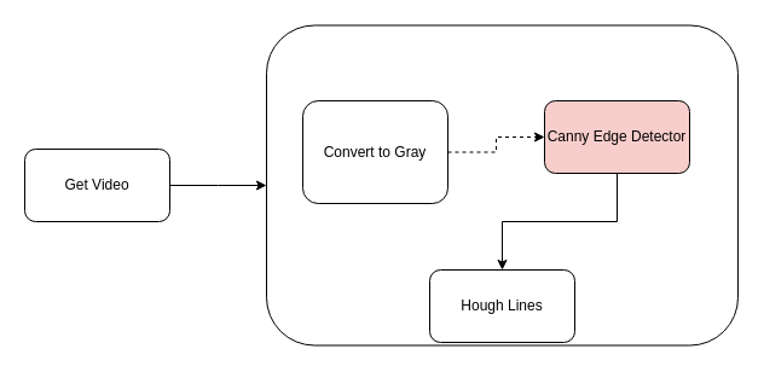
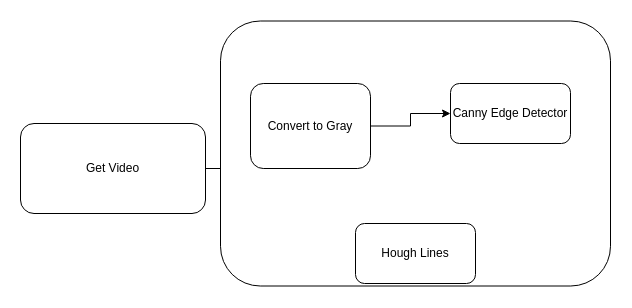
- <mxCell id="8" value="Canny Edge Detector" style="rounded=1;whiteSpace=wrap;html=1;fillColor=#f8cecc;" vertex="1" parent="1"><mxGeometry x="450" y="83" width="120" height="60" as="geometry" /></mxCell>
+ <mxCell id="8" value="Canny Edge Detector" style="rounded=1;whiteSpace=wrap;html=1;" vertex="1" parent="1"><mxGeometry x="450" y="83" width="120" height="60" as="geometry" /></mxCell>
- <mxCell id="5" value="" style="edgeStyle=orthogonalEdgeStyle;rounded=0;orthogonalLoop=1;jettySize=auto;html=1;dashed=1;" edge="1" parent="1" source="6" target="8"><mxGeometry relative="1" as="geometry" /></mxCell>
+ <mxCell id="5" value="" style="edgeStyle=orthogonalEdgeStyle;rounded=0;orthogonalLoop=1;jettySize=auto;html=1;" edge="1" parent="1" source="6" target="8"><mxGeometry relative="1" as="geometry" /></mxCell>
- <mxCell id="3" value="Get Video" style="rounded=1;whiteSpace=wrap;html=1;" vertex="1" parent="1"><mxGeometry x="20" y="123" width="120" height="60" as="geometry" /></mxCell>
+ <mxCell id="3" value="Get Video" style="rounded=1;whiteSpace=wrap;html=1;" vertex="1" parent="1"><mxGeometry x="20" y="123" width="185" height="90" as="geometry" /></mxCell>
- <mxCell id="7" value="" style="edgeStyle=orthogonalEdgeStyle;rounded=0;orthogonalLoop=1;jettySize=auto;html=1;" edge="1" parent="1" source="8" target="9"><mxGeometry relative="1" as="geometry" /></mxCell>
